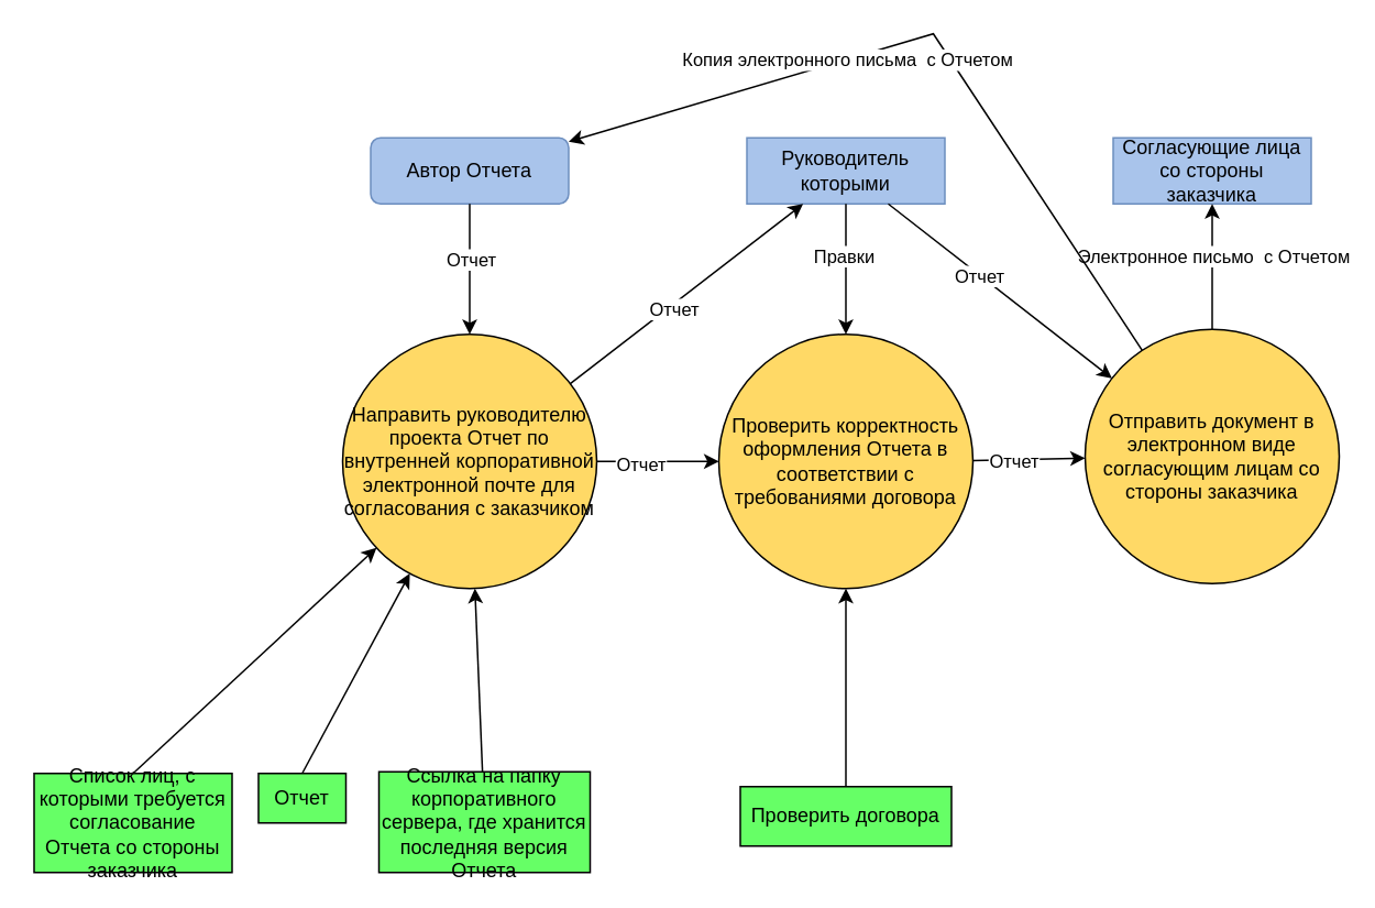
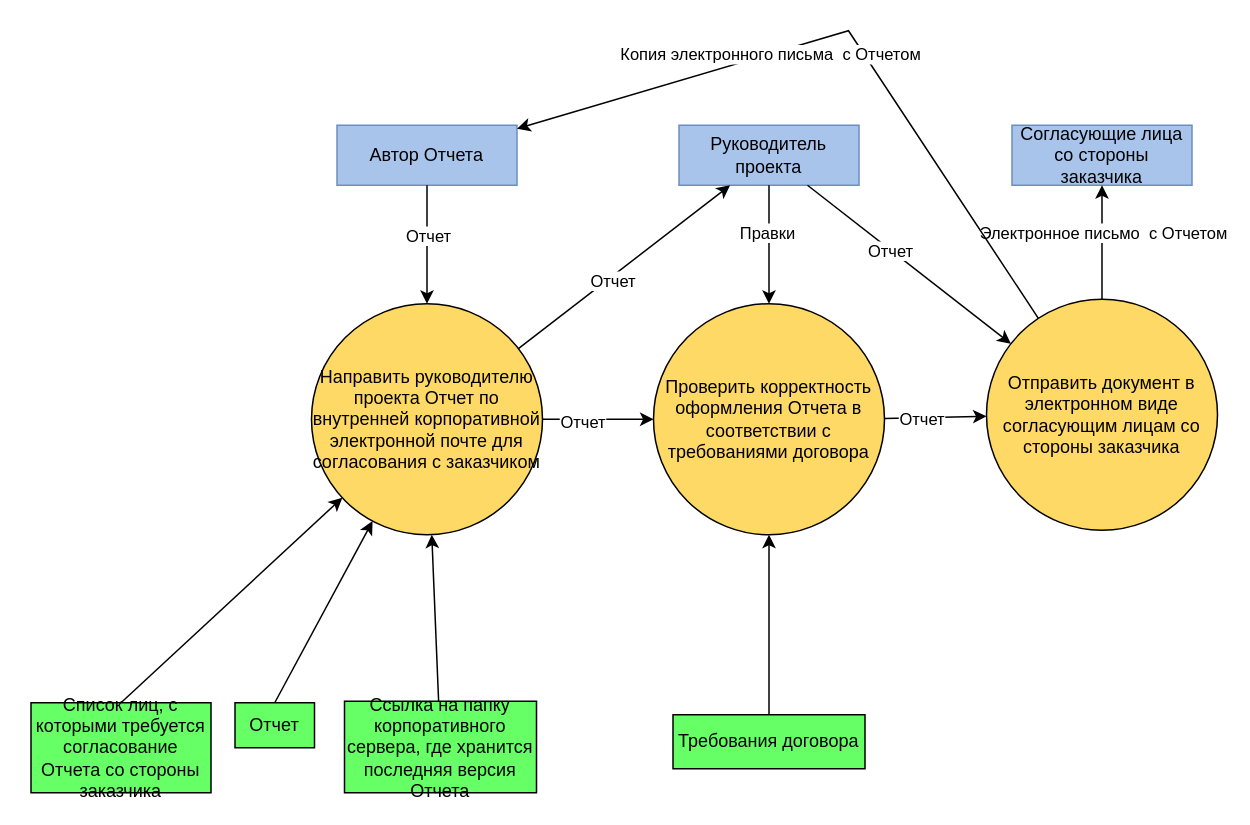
- <mxCell id="2" value="Автор Отчета" style="whiteSpace=wrap;html=1;fillColor=#A9C4EB;strokeColor=#6c8ebf;rounded=1;" vertex="1" parent="1"><mxGeometry x="224" y="83" width="120" height="40" as="geometry" /></mxCell>
+ <mxCell id="2" value="Автор Отчета" style="rounded=0;whiteSpace=wrap;html=1;fillColor=#A9C4EB;strokeColor=#6c8ebf;" vertex="1" parent="1"><mxGeometry x="224" y="83" width="120" height="40" as="geometry" /></mxCell>
- <mxCell id="12" value="Руководитель которыми" style="rounded=0;whiteSpace=wrap;html=1;fillColor=#A9C4EB;strokeColor=#6c8ebf;" vertex="1" parent="1"><mxGeometry x="452" y="83" width="120" height="40" as="geometry" /></mxCell>
+ <mxCell id="12" value="Руководитель проекта" style="rounded=0;whiteSpace=wrap;html=1;fillColor=#A9C4EB;strokeColor=#6c8ebf;" vertex="1" parent="1"><mxGeometry x="452" y="83" width="120" height="40" as="geometry" /></mxCell>
- <mxCell id="16" value="Проверить договора" style="rounded=0;whiteSpace=wrap;html=1;fillColor=#66FF66;" vertex="1" parent="1"><mxGeometry x="448" y="476" width="128" height="36" as="geometry" /></mxCell>
+ <mxCell id="16" value="Требования договора" style="rounded=0;whiteSpace=wrap;html=1;fillColor=#66FF66;" vertex="1" parent="1"><mxGeometry x="448" y="476" width="128" height="36" as="geometry" /></mxCell>
